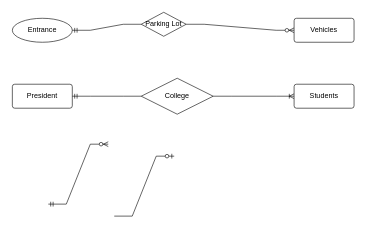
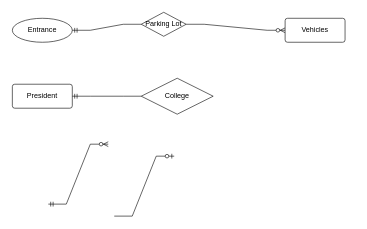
- <mxCell id="9" value="Vehicles" style="rounded=1;arcSize=10;whiteSpace=wrap;html=1;align=center;" vertex="1" parent="1"><mxGeometry x="490" y="30" width="100" height="40" as="geometry" /></mxCell>
+ <mxCell id="9" value="Vehicles" style="rounded=1;arcSize=10;whiteSpace=wrap;html=1;align=center;" vertex="1" parent="1"><mxGeometry x="475" y="30" width="100" height="40" as="geometry" /></mxCell>
- <mxCell id="5" value="" style="edgeStyle=entityRelationEdgeStyle;fontSize=12;html=1;endArrow=ERoneToMany;rounded=0;entryX=0;entryY=0.5;entryDx=0;entryDy=0;exitX=1;exitY=0.5;exitDx=0;exitDy=0;" edge="1" parent="1" source="10" target="13"><mxGeometry width="100" height="100" relative="1" as="geometry"><mxPoint x="-70" y="400" as="sourcePoint" /><mxPoint x="30" y="300" as="targetPoint" /></mxGeometry></mxCell>
- <mxCell id="13" value="Students" style="rounded=1;arcSize=10;whiteSpace=wrap;html=1;align=center;" vertex="1" parent="1"><mxGeometry x="490" y="140" width="100" height="40" as="geometry" /></mxCell>
